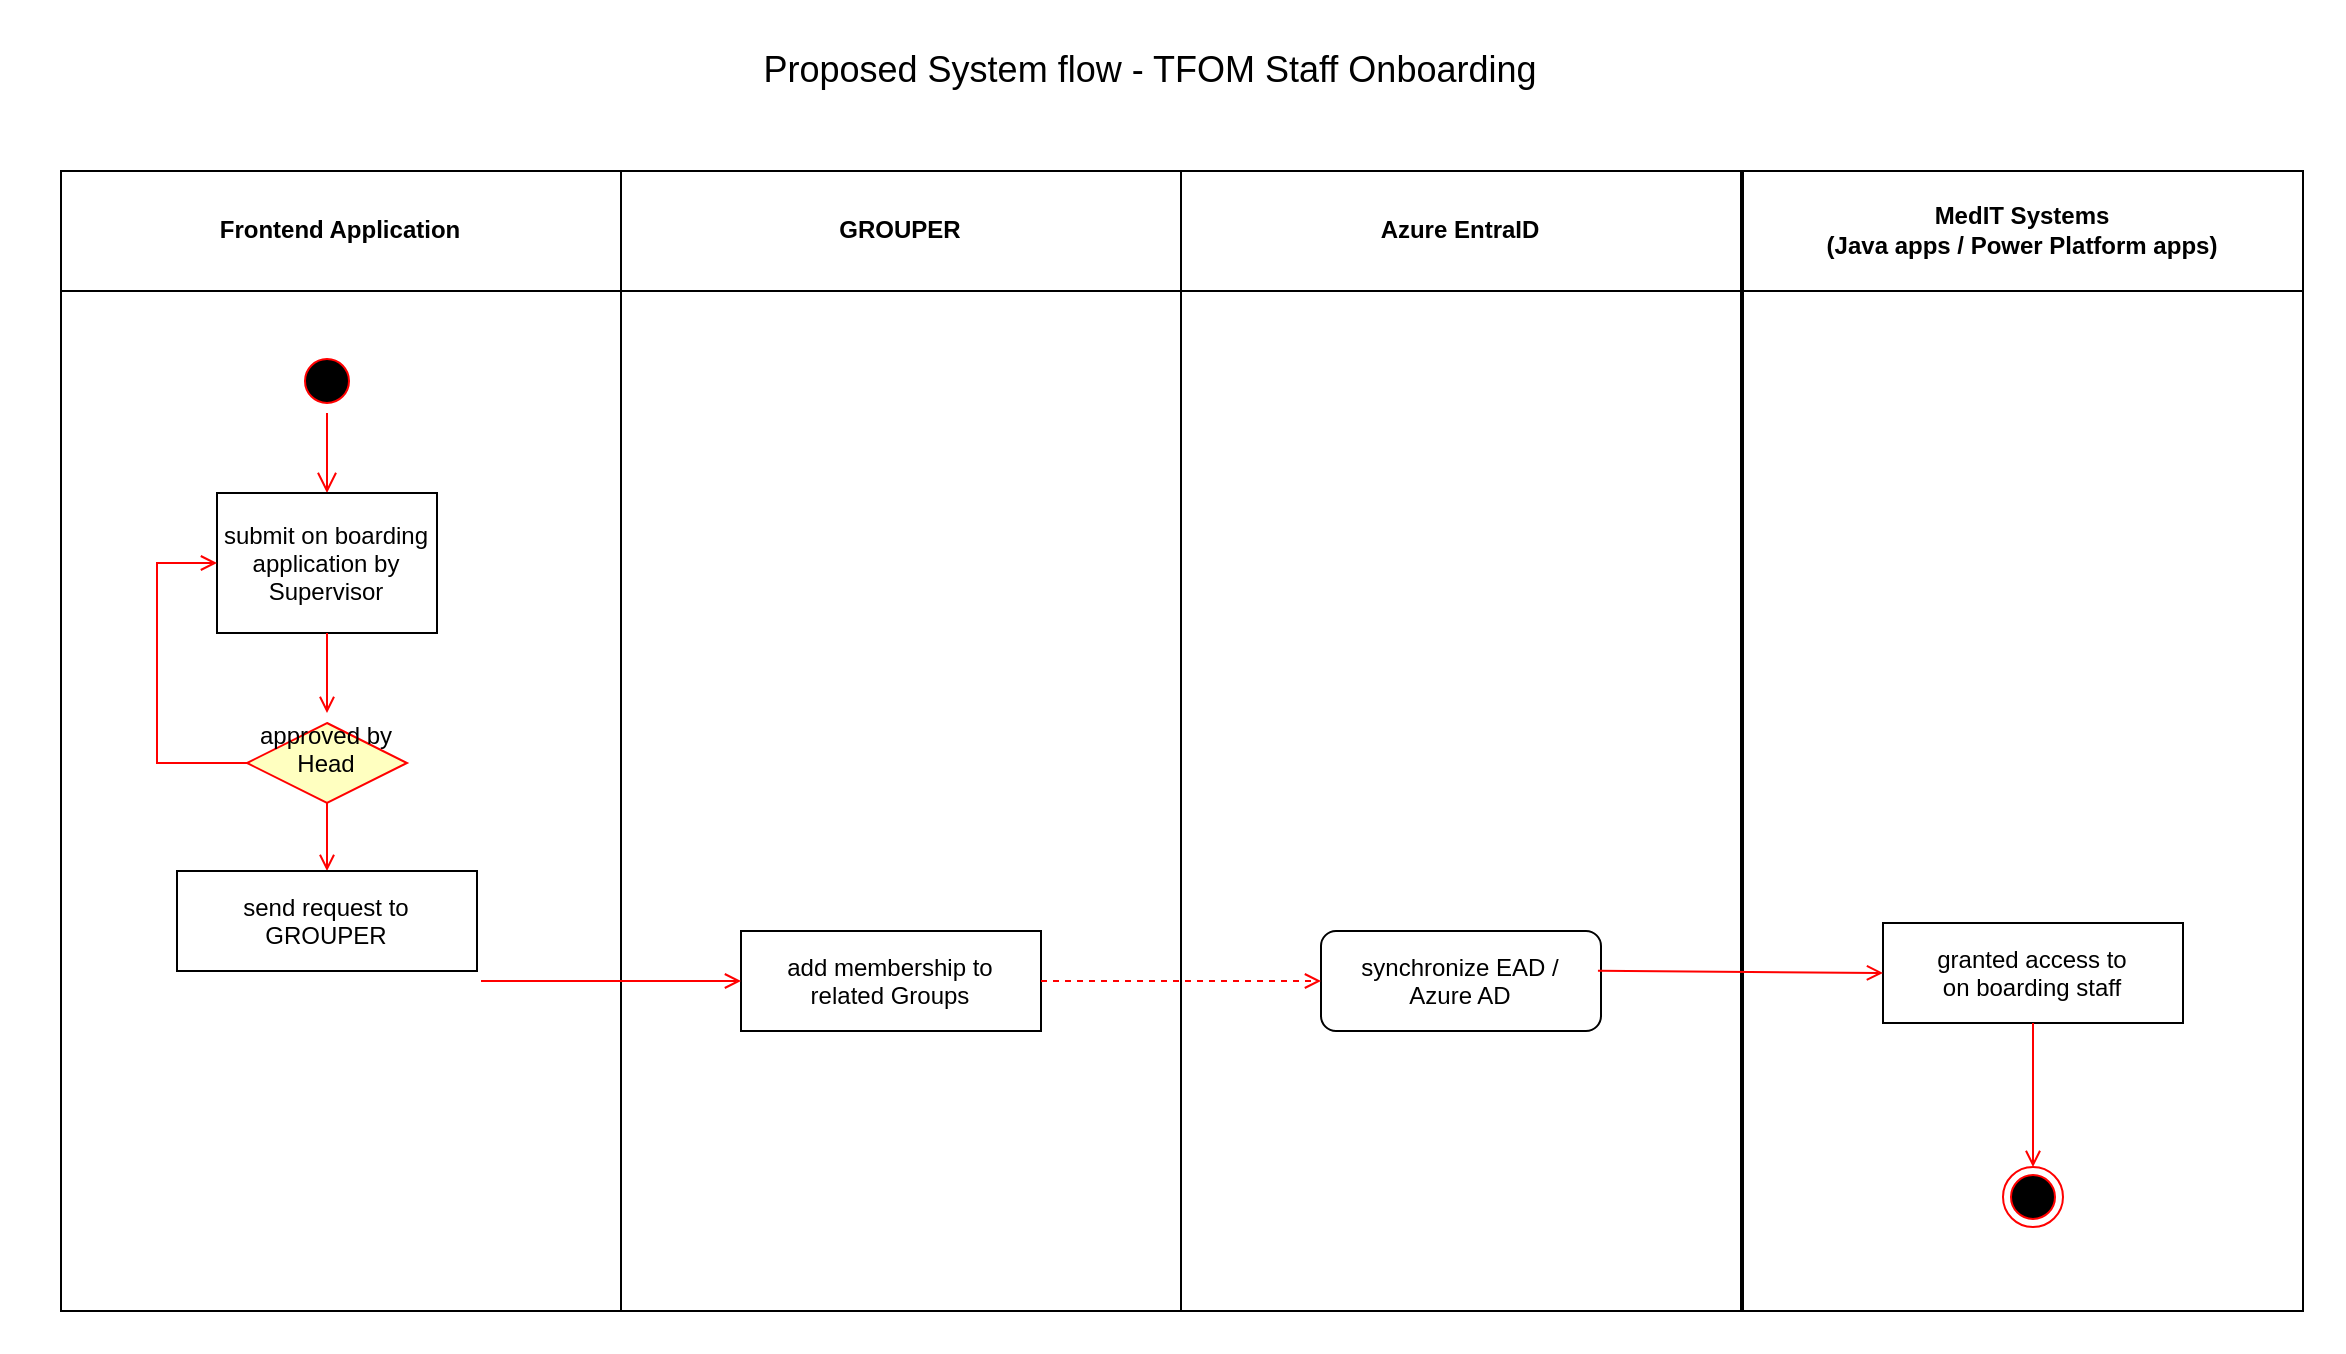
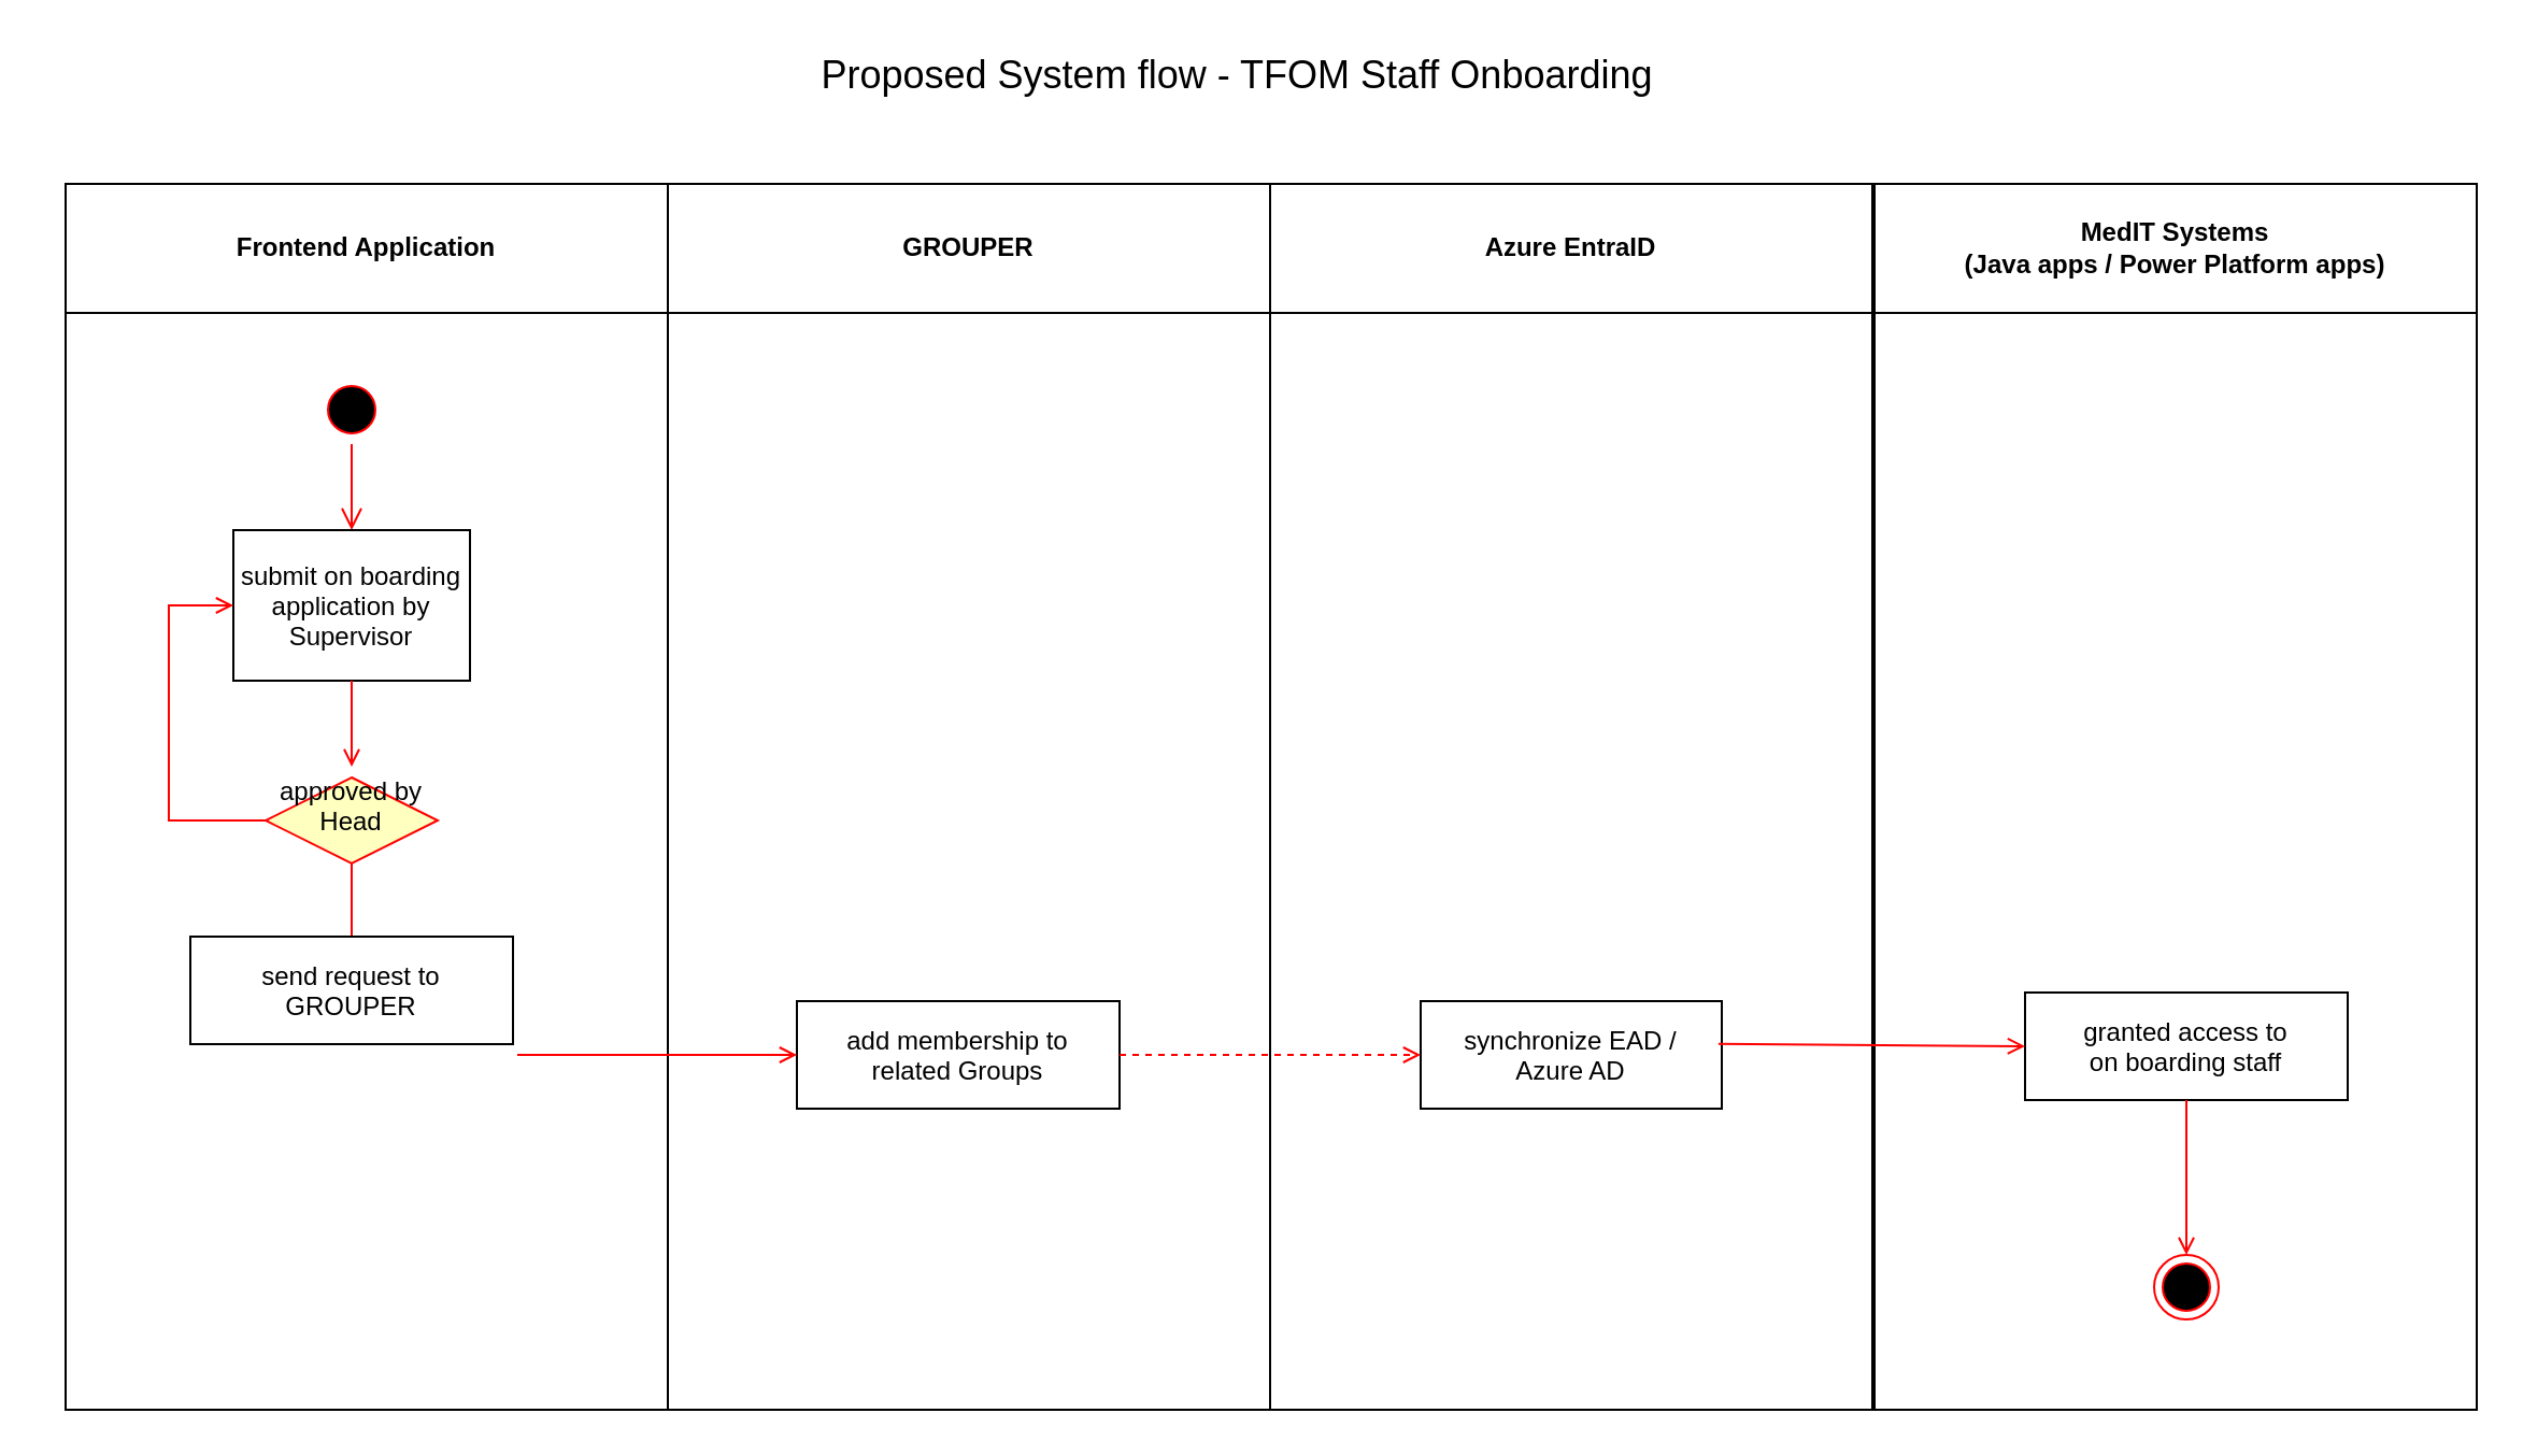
- <mxCell id="9" value="" style="endArrow=open;strokeColor=#FF0000;endFill=1;rounded=0;exitX=0.5;exitY=1;exitDx=0;exitDy=0;entryX=0.5;entryY=0;entryDx=0;entryDy=0;" parent="2" source="7" target="10" edge="1"><mxGeometry relative="1" as="geometry"><mxPoint x="173" y="295.55" as="sourcePoint" /><mxPoint x="128" y="370" as="targetPoint" /></mxGeometry></mxCell>
+ <mxCell id="9" value="" style="endArrow=none;strokeColor=#FF0000;endFill=1;rounded=0;exitX=0.5;exitY=1;exitDx=0;exitDy=0;entryX=0.5;entryY=0;entryDx=0;entryDy=0;" parent="2" source="7" target="10" edge="1"><mxGeometry relative="1" as="geometry"><mxPoint x="173" y="295.55" as="sourcePoint" /><mxPoint x="128" y="370" as="targetPoint" /></mxGeometry></mxCell>
- <mxCell id="15" value="synchronize EAD /&#10;Azure AD" style="rounded=1;" vertex="1" parent="14"><mxGeometry x="70" y="380" width="140" height="50" as="geometry" /></mxCell>
+ <mxCell id="15" value="synchronize EAD /&#10;Azure AD" style="" vertex="1" parent="14"><mxGeometry x="70" y="380" width="140" height="50" as="geometry" /></mxCell>
